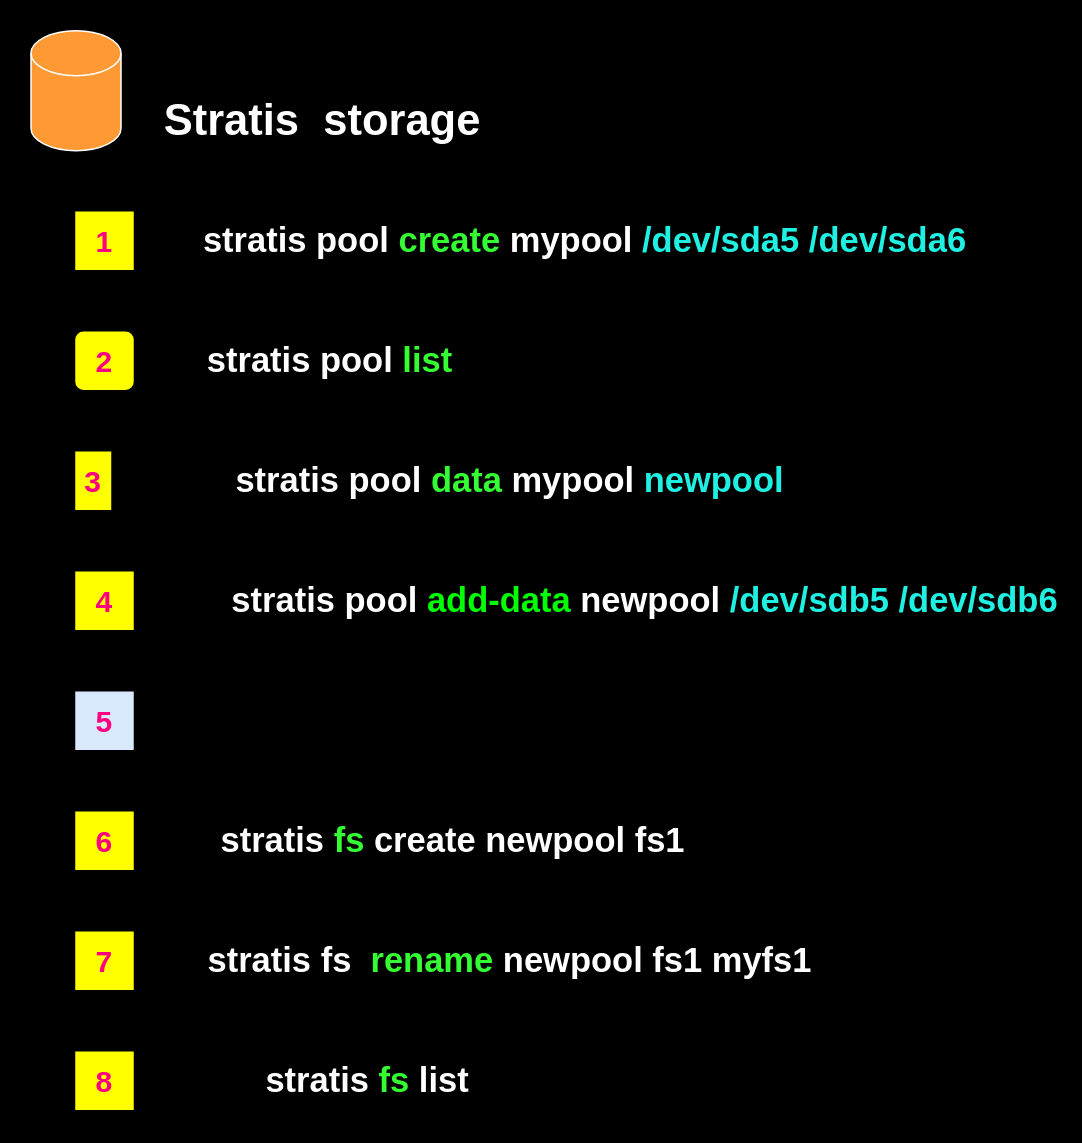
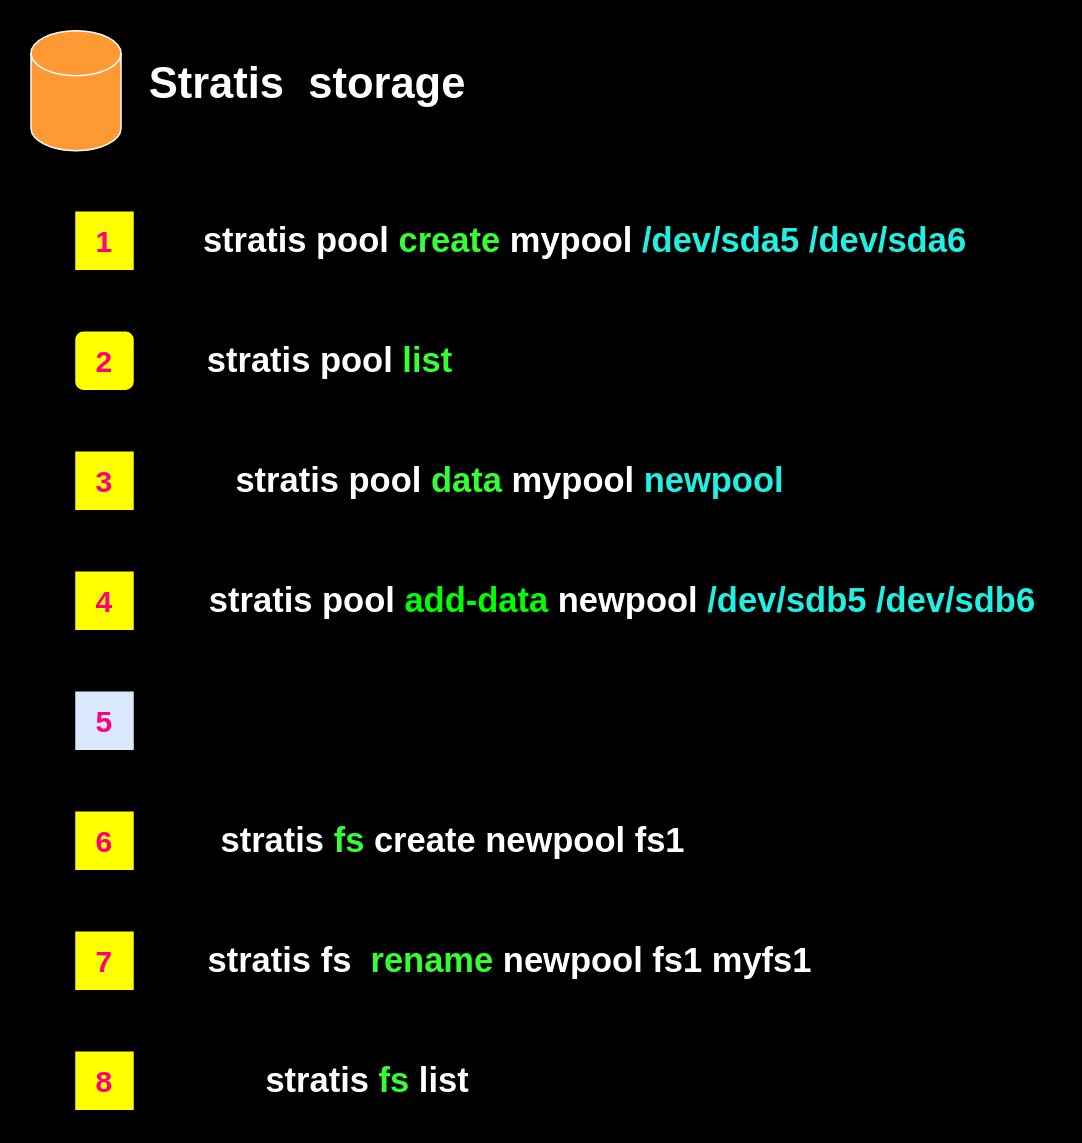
- <mxCell id="5" value="&lt;b&gt;&lt;font style=&quot;font-size: 29px&quot; color=&quot;#ffffff&quot;&gt;Stratis&amp;nbsp; storage&lt;/font&gt;&lt;/b&gt;" style="text;html=1;resizable=0;autosize=1;align=center;verticalAlign=middle;points=[];fillColor=none;strokeColor=none;rounded=0;" vertex="1" parent="1"><mxGeometry x="99" y="65" width="230" height="30" as="geometry" /></mxCell>
+ <mxCell id="5" value="&lt;b&gt;&lt;font style=&quot;font-size: 29px&quot; color=&quot;#ffffff&quot;&gt;Stratis&amp;nbsp; storage&lt;/font&gt;&lt;/b&gt;" style="text;html=1;resizable=0;autosize=1;align=center;verticalAlign=middle;points=[];fillColor=none;strokeColor=none;rounded=0;" vertex="1" parent="1"><mxGeometry x="89" y="40" width="230" height="30" as="geometry" /></mxCell>
- <mxCell id="10" value="&lt;font color=&quot;#ff0080&quot;&gt;&lt;span style=&quot;font-size: 20px&quot;&gt;&lt;b&gt;3&lt;/b&gt;&lt;/span&gt;&lt;/font&gt;" style="whiteSpace=wrap;html=1;aspect=fixed;fillColor=#FFFF00;" vertex="1" parent="1"><mxGeometry x="49" y="300" width="25" height="40" as="geometry" /></mxCell>
+ <mxCell id="10" value="&lt;font color=&quot;#ff0080&quot;&gt;&lt;span style=&quot;font-size: 20px&quot;&gt;&lt;b&gt;3&lt;/b&gt;&lt;/span&gt;&lt;/font&gt;" style="whiteSpace=wrap;html=1;aspect=fixed;fillColor=#FFFF00;" vertex="1" parent="1"><mxGeometry x="49" y="300" width="40" height="40" as="geometry" /></mxCell>
- <mxCell id="13" value="&lt;span style=&quot;font-size: 23px&quot;&gt;&lt;b&gt;&lt;font color=&quot;#ffffff&quot;&gt;stratis pool &lt;/font&gt;&lt;font color=&quot;#00ff00&quot;&gt;add-data&lt;/font&gt;&lt;font color=&quot;#ffffff&quot;&gt; newpool &lt;/font&gt;&lt;font color=&quot;#1ff0e2&quot;&gt;/dev/sdb5 /dev/sdb6&lt;/font&gt;&lt;/b&gt;&lt;/span&gt;" style="text;html=1;resizable=0;autosize=1;align=center;verticalAlign=middle;points=[];fillColor=none;strokeColor=none;rounded=0;" vertex="1" parent="1"><mxGeometry x="144" y="390" width="570" height="20" as="geometry" /></mxCell>
+ <mxCell id="13" value="&lt;span style=&quot;font-size: 23px&quot;&gt;&lt;b&gt;&lt;font color=&quot;#ffffff&quot;&gt;stratis pool &lt;/font&gt;&lt;font color=&quot;#00ff00&quot;&gt;add-data&lt;/font&gt;&lt;font color=&quot;#ffffff&quot;&gt; newpool &lt;/font&gt;&lt;font color=&quot;#1ff0e2&quot;&gt;/dev/sdb5 /dev/sdb6&lt;/font&gt;&lt;/b&gt;&lt;/span&gt;" style="text;html=1;resizable=0;autosize=1;align=center;verticalAlign=middle;points=[];fillColor=none;strokeColor=none;rounded=0;" vertex="1" parent="1"><mxGeometry x="129" y="390" width="570" height="20" as="geometry" /></mxCell>
